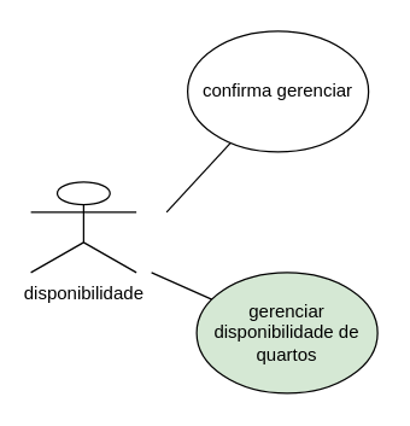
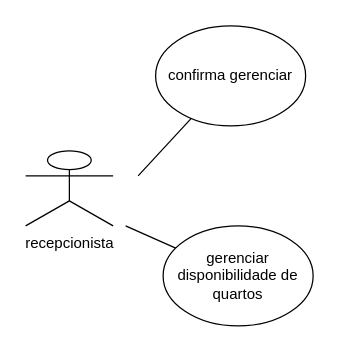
- <mxCell id="2" value="disponibilidade" style="shape=umlActor;verticalLabelPosition=bottom;verticalAlign=top;html=1;outlineConnect=0;" parent="1" vertex="1"><mxGeometry x="20" y="120" width="70" height="60" as="geometry" /></mxCell>
+ <mxCell id="2" value="recepcionista" style="shape=umlActor;verticalLabelPosition=bottom;verticalAlign=top;html=1;outlineConnect=0;" parent="1" vertex="1"><mxGeometry x="20" y="120" width="70" height="60" as="geometry" /></mxCell>
- <mxCell id="6" value="gerenciar disponibilidade de quartos" style="ellipse;whiteSpace=wrap;html=1;fillColor=#d5e8d4;" parent="1" vertex="1"><mxGeometry x="130" y="180" width="120" height="80" as="geometry" /></mxCell>
+ <mxCell id="6" value="gerenciar disponibilidade de quartos" style="ellipse;whiteSpace=wrap;html=1;" parent="1" vertex="1"><mxGeometry x="130" y="180" width="120" height="80" as="geometry" /></mxCell>
